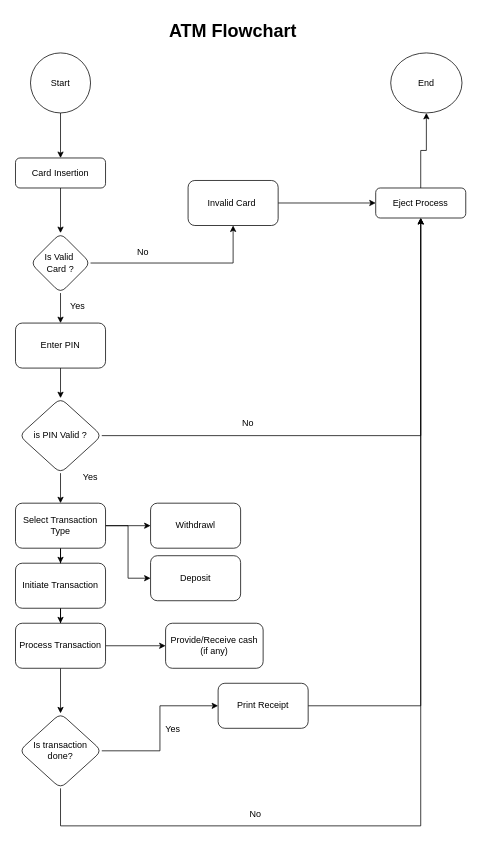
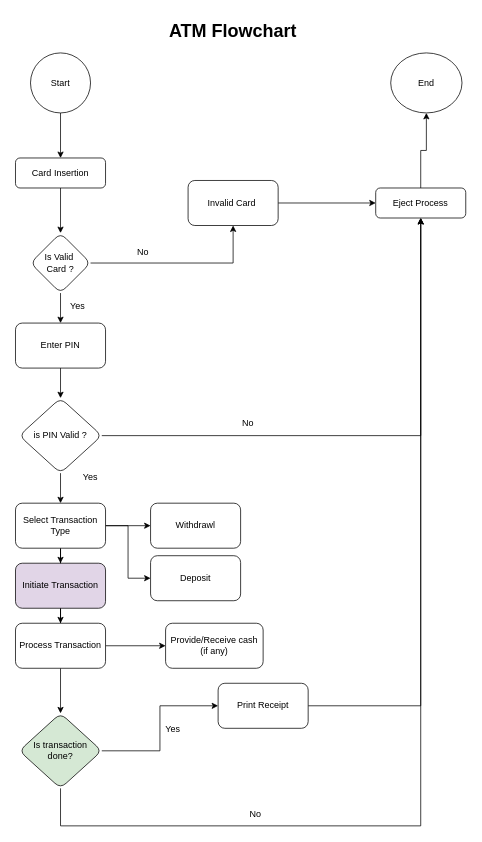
- <mxCell id="13" value="Initiate Transaction" style="whiteSpace=wrap;html=1;rounded=1;glass=0;strokeWidth=1;shadow=0;" parent="1" vertex="1"><mxGeometry x="20" y="750" width="120" height="60" as="geometry" /></mxCell>
+ <mxCell id="13" value="Initiate Transaction" style="whiteSpace=wrap;html=1;rounded=1;glass=0;strokeWidth=1;shadow=0;fillColor=#e1d5e7;" parent="1" vertex="1"><mxGeometry x="20" y="750" width="120" height="60" as="geometry" /></mxCell>
- <mxCell id="16" value="Is transaction done?" style="rhombus;whiteSpace=wrap;html=1;rounded=1;glass=0;strokeWidth=1;shadow=0;" parent="1" vertex="1"><mxGeometry x="25" y="950" width="110" height="100" as="geometry" /></mxCell>
+ <mxCell id="16" value="Is transaction done?" style="rhombus;whiteSpace=wrap;html=1;rounded=1;glass=0;strokeWidth=1;shadow=0;fillColor=#d5e8d4;" parent="1" vertex="1"><mxGeometry x="25" y="950" width="110" height="100" as="geometry" /></mxCell>
